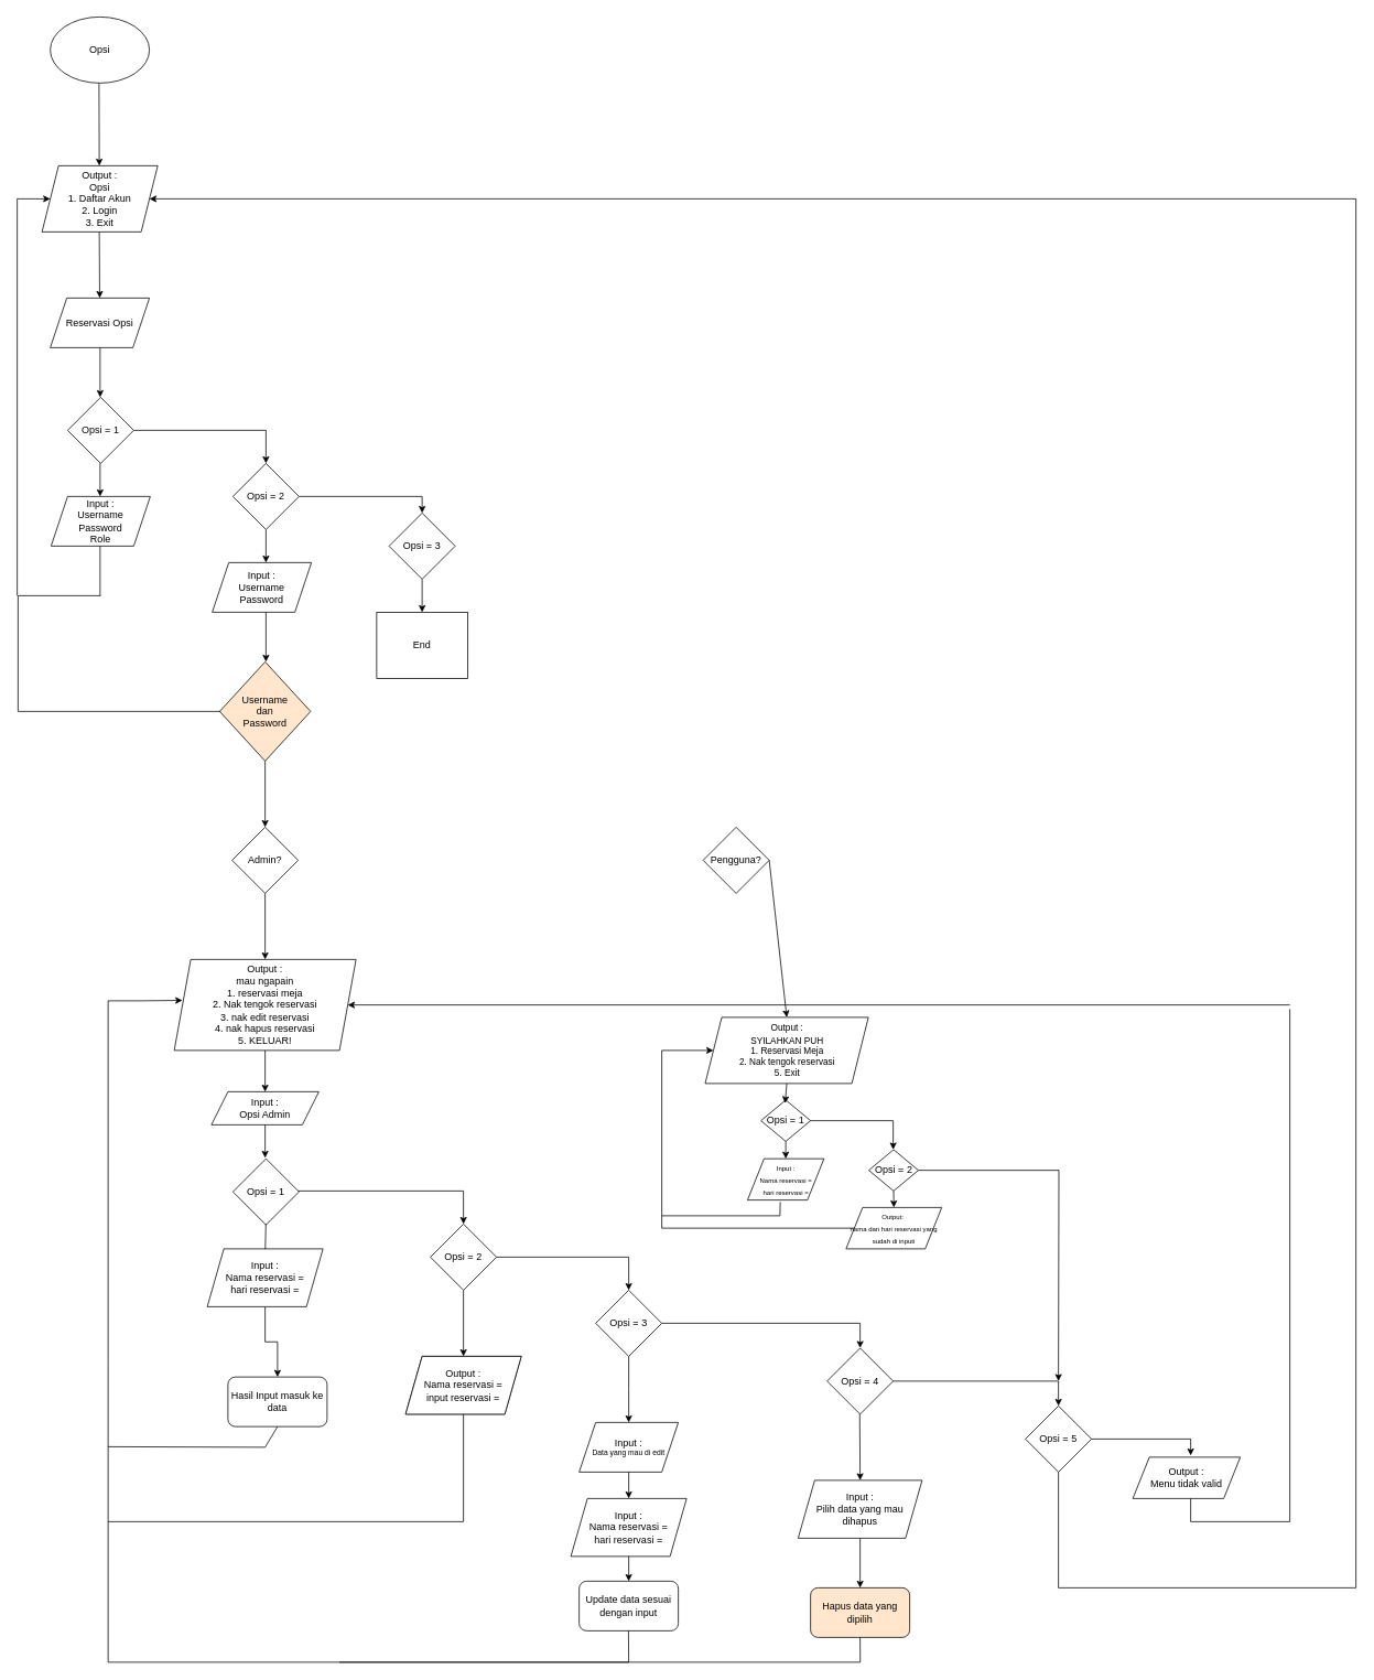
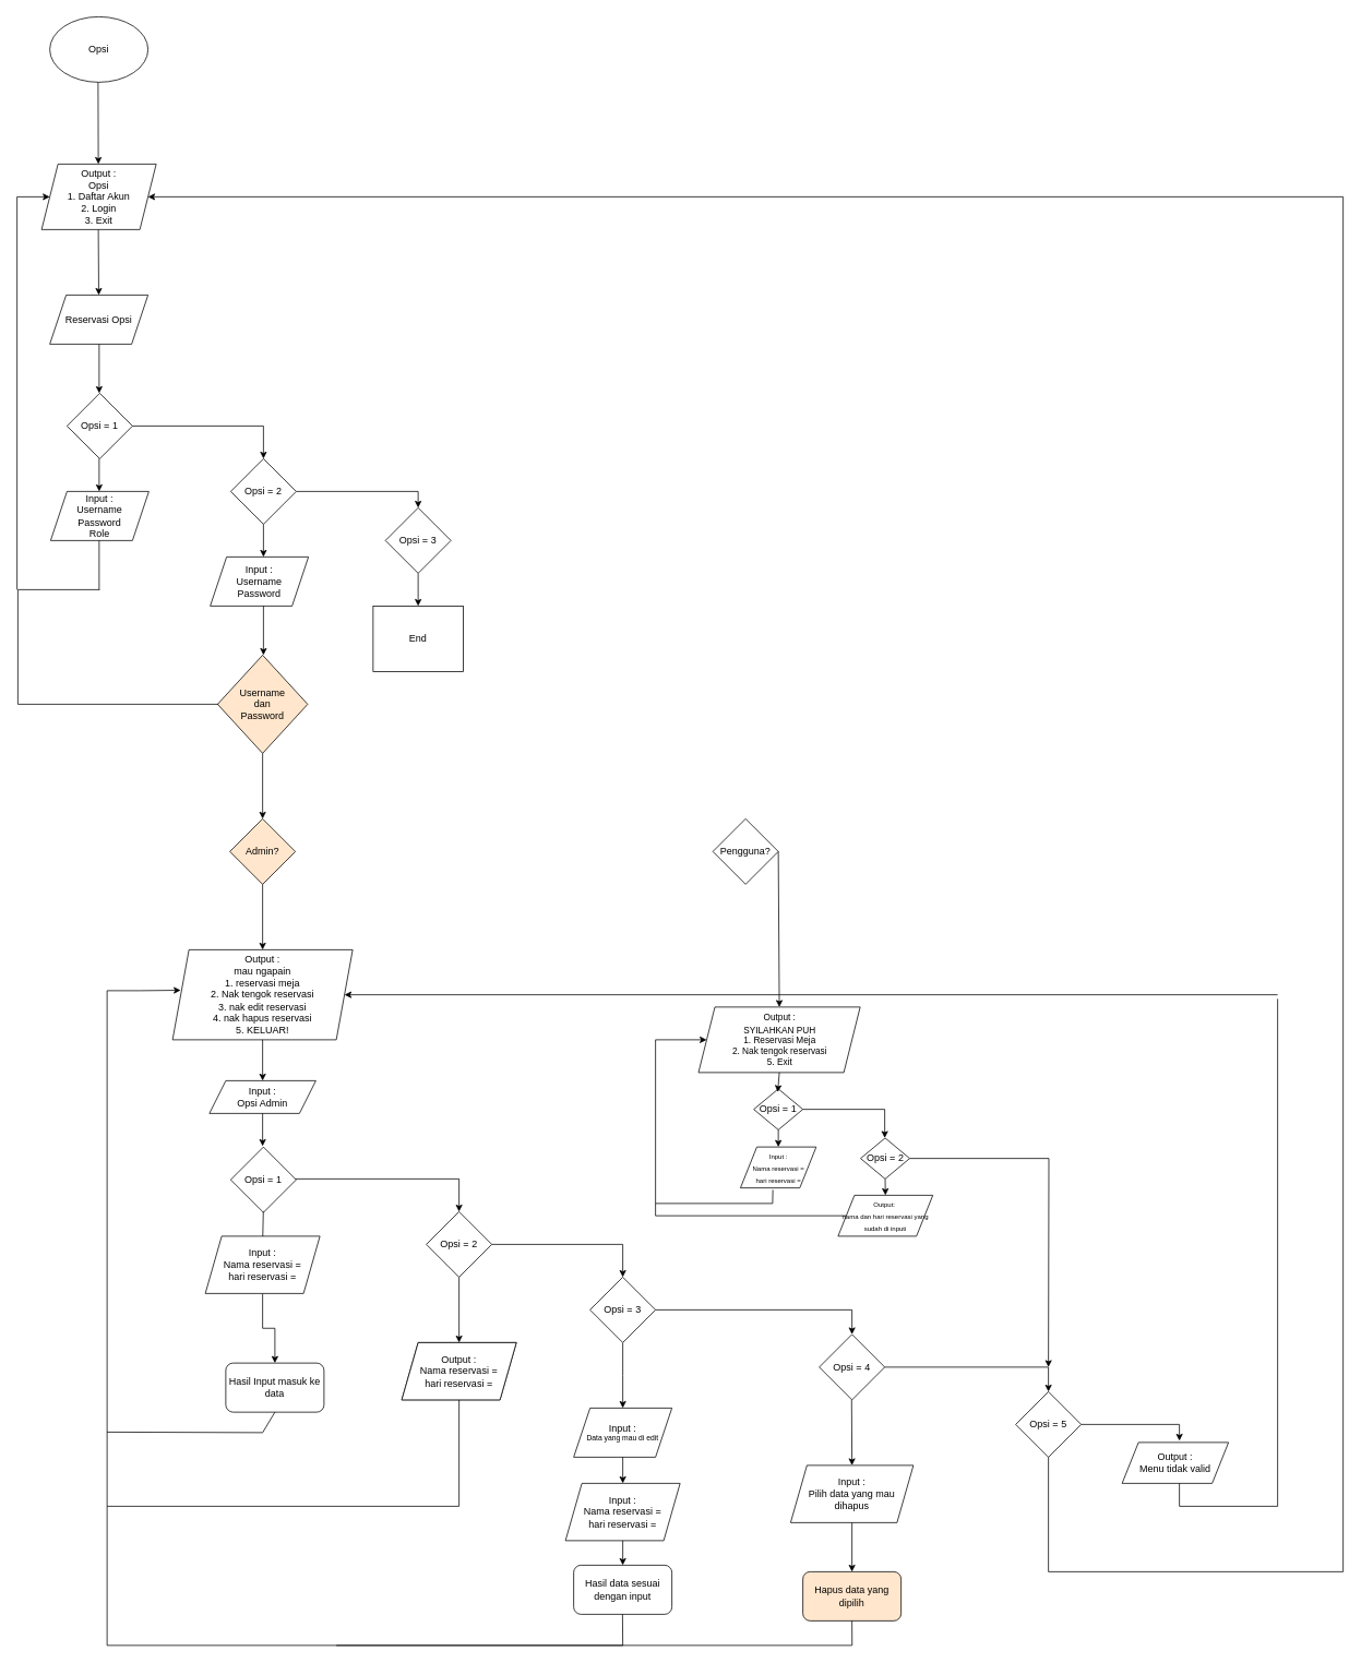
- <mxCell id="27" value="Admin?" style="rhombus;whiteSpace=wrap;html=1;" vertex="1" parent="1"><mxGeometry x="280" y="1000" width="80" height="80" as="geometry" /></mxCell>
+ <mxCell id="27" value="Admin?" style="rhombus;whiteSpace=wrap;html=1;fillColor=#ffe6cc;" vertex="1" parent="1"><mxGeometry x="280" y="1000" width="80" height="80" as="geometry" /></mxCell>
- <mxCell id="85" value="Pengguna?" style="rhombus;whiteSpace=wrap;html=1;" vertex="1" parent="1"><mxGeometry x="850" y="1000" width="80" height="80" as="geometry" /></mxCell>
+ <mxCell id="85" value="Pengguna?" style="rhombus;whiteSpace=wrap;html=1;" vertex="1" parent="1"><mxGeometry x="870" y="1000" width="80" height="80" as="geometry" /></mxCell>
- <mxCell id="81" value="&lt;div&gt;Output :&lt;/div&gt;&lt;div&gt;&lt;div&gt;Nama reservasi =&lt;/div&gt;&lt;div&gt;input reservasi =&lt;/div&gt;&lt;/div&gt;" style="shape=parallelogram;perimeter=parallelogramPerimeter;whiteSpace=wrap;html=1;fixedSize=1;" vertex="1" parent="1"><mxGeometry x="490" y="1640" width="140" height="70" as="geometry" /></mxCell>
+ <mxCell id="81" value="&lt;div&gt;Output :&lt;/div&gt;&lt;div&gt;&lt;div&gt;Nama reservasi =&lt;/div&gt;&lt;div&gt;hari reservasi =&lt;/div&gt;&lt;/div&gt;" style="shape=parallelogram;perimeter=parallelogramPerimeter;whiteSpace=wrap;html=1;fixedSize=1;" vertex="1" parent="1"><mxGeometry x="490" y="1640" width="140" height="70" as="geometry" /></mxCell>
- <mxCell id="52" value="Update data sesuai dengan input" style="rounded=1;whiteSpace=wrap;html=1;" vertex="1" parent="1"><mxGeometry x="700" y="1912" width="120" height="60" as="geometry" /></mxCell>
+ <mxCell id="52" value="Hasil data sesuai dengan input" style="rounded=1;whiteSpace=wrap;html=1;" vertex="1" parent="1"><mxGeometry x="700" y="1912" width="120" height="60" as="geometry" /></mxCell>
